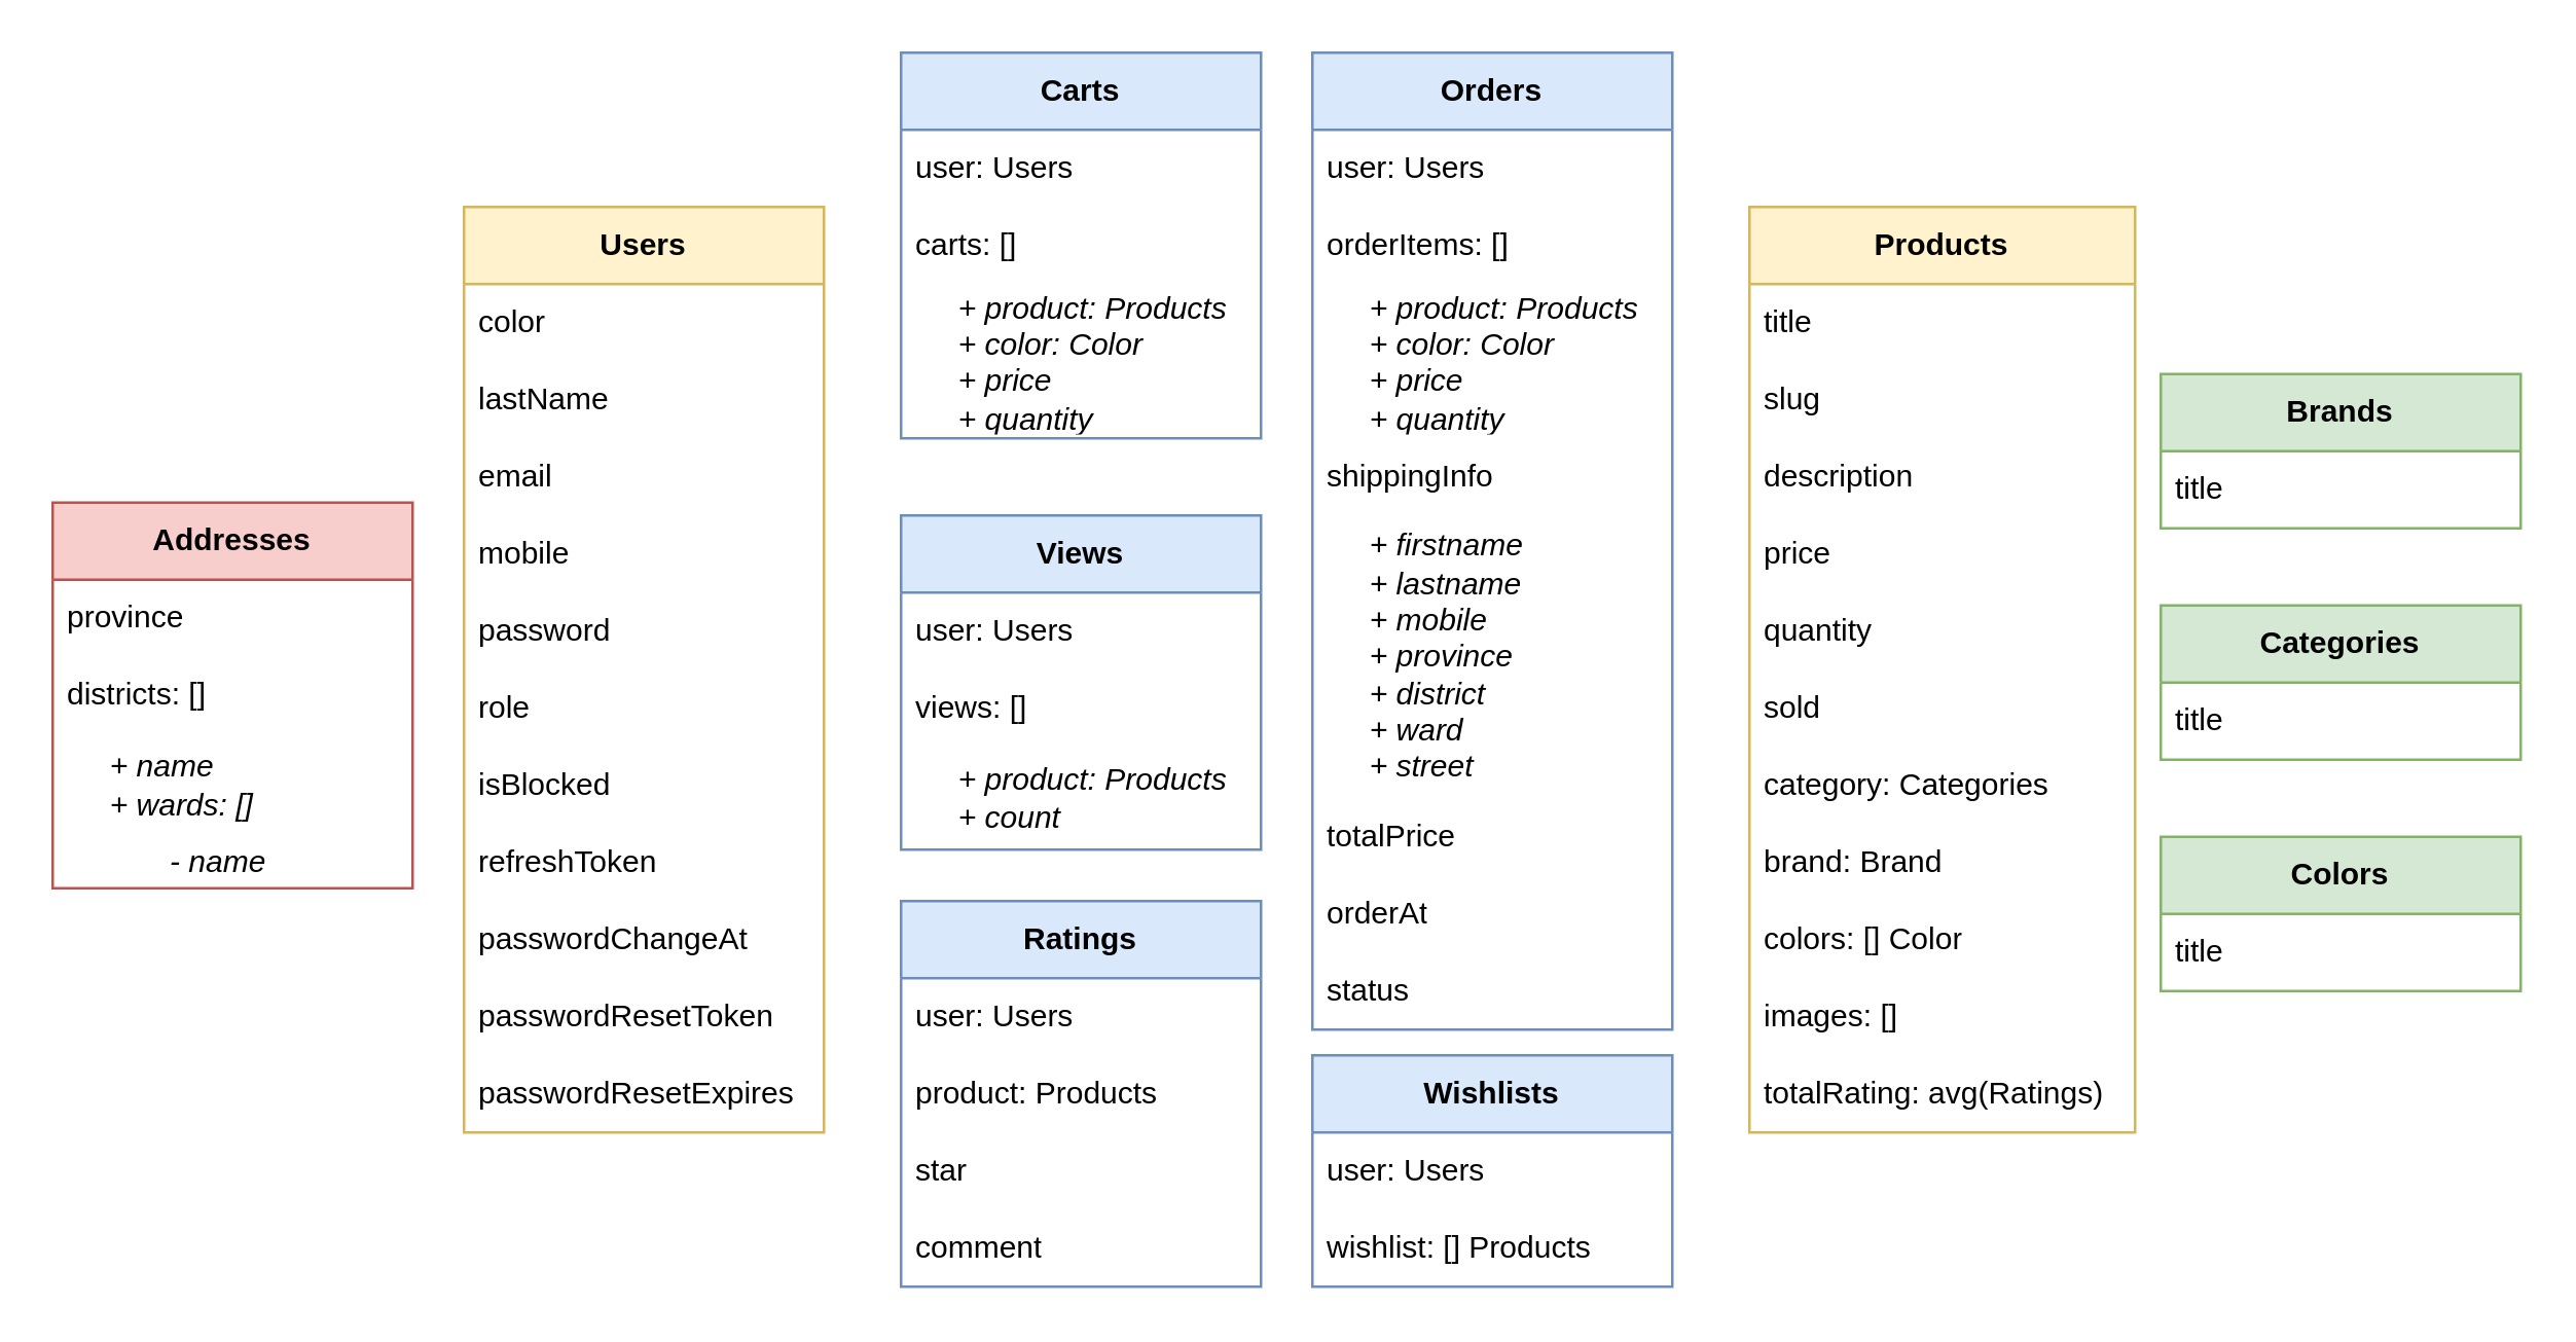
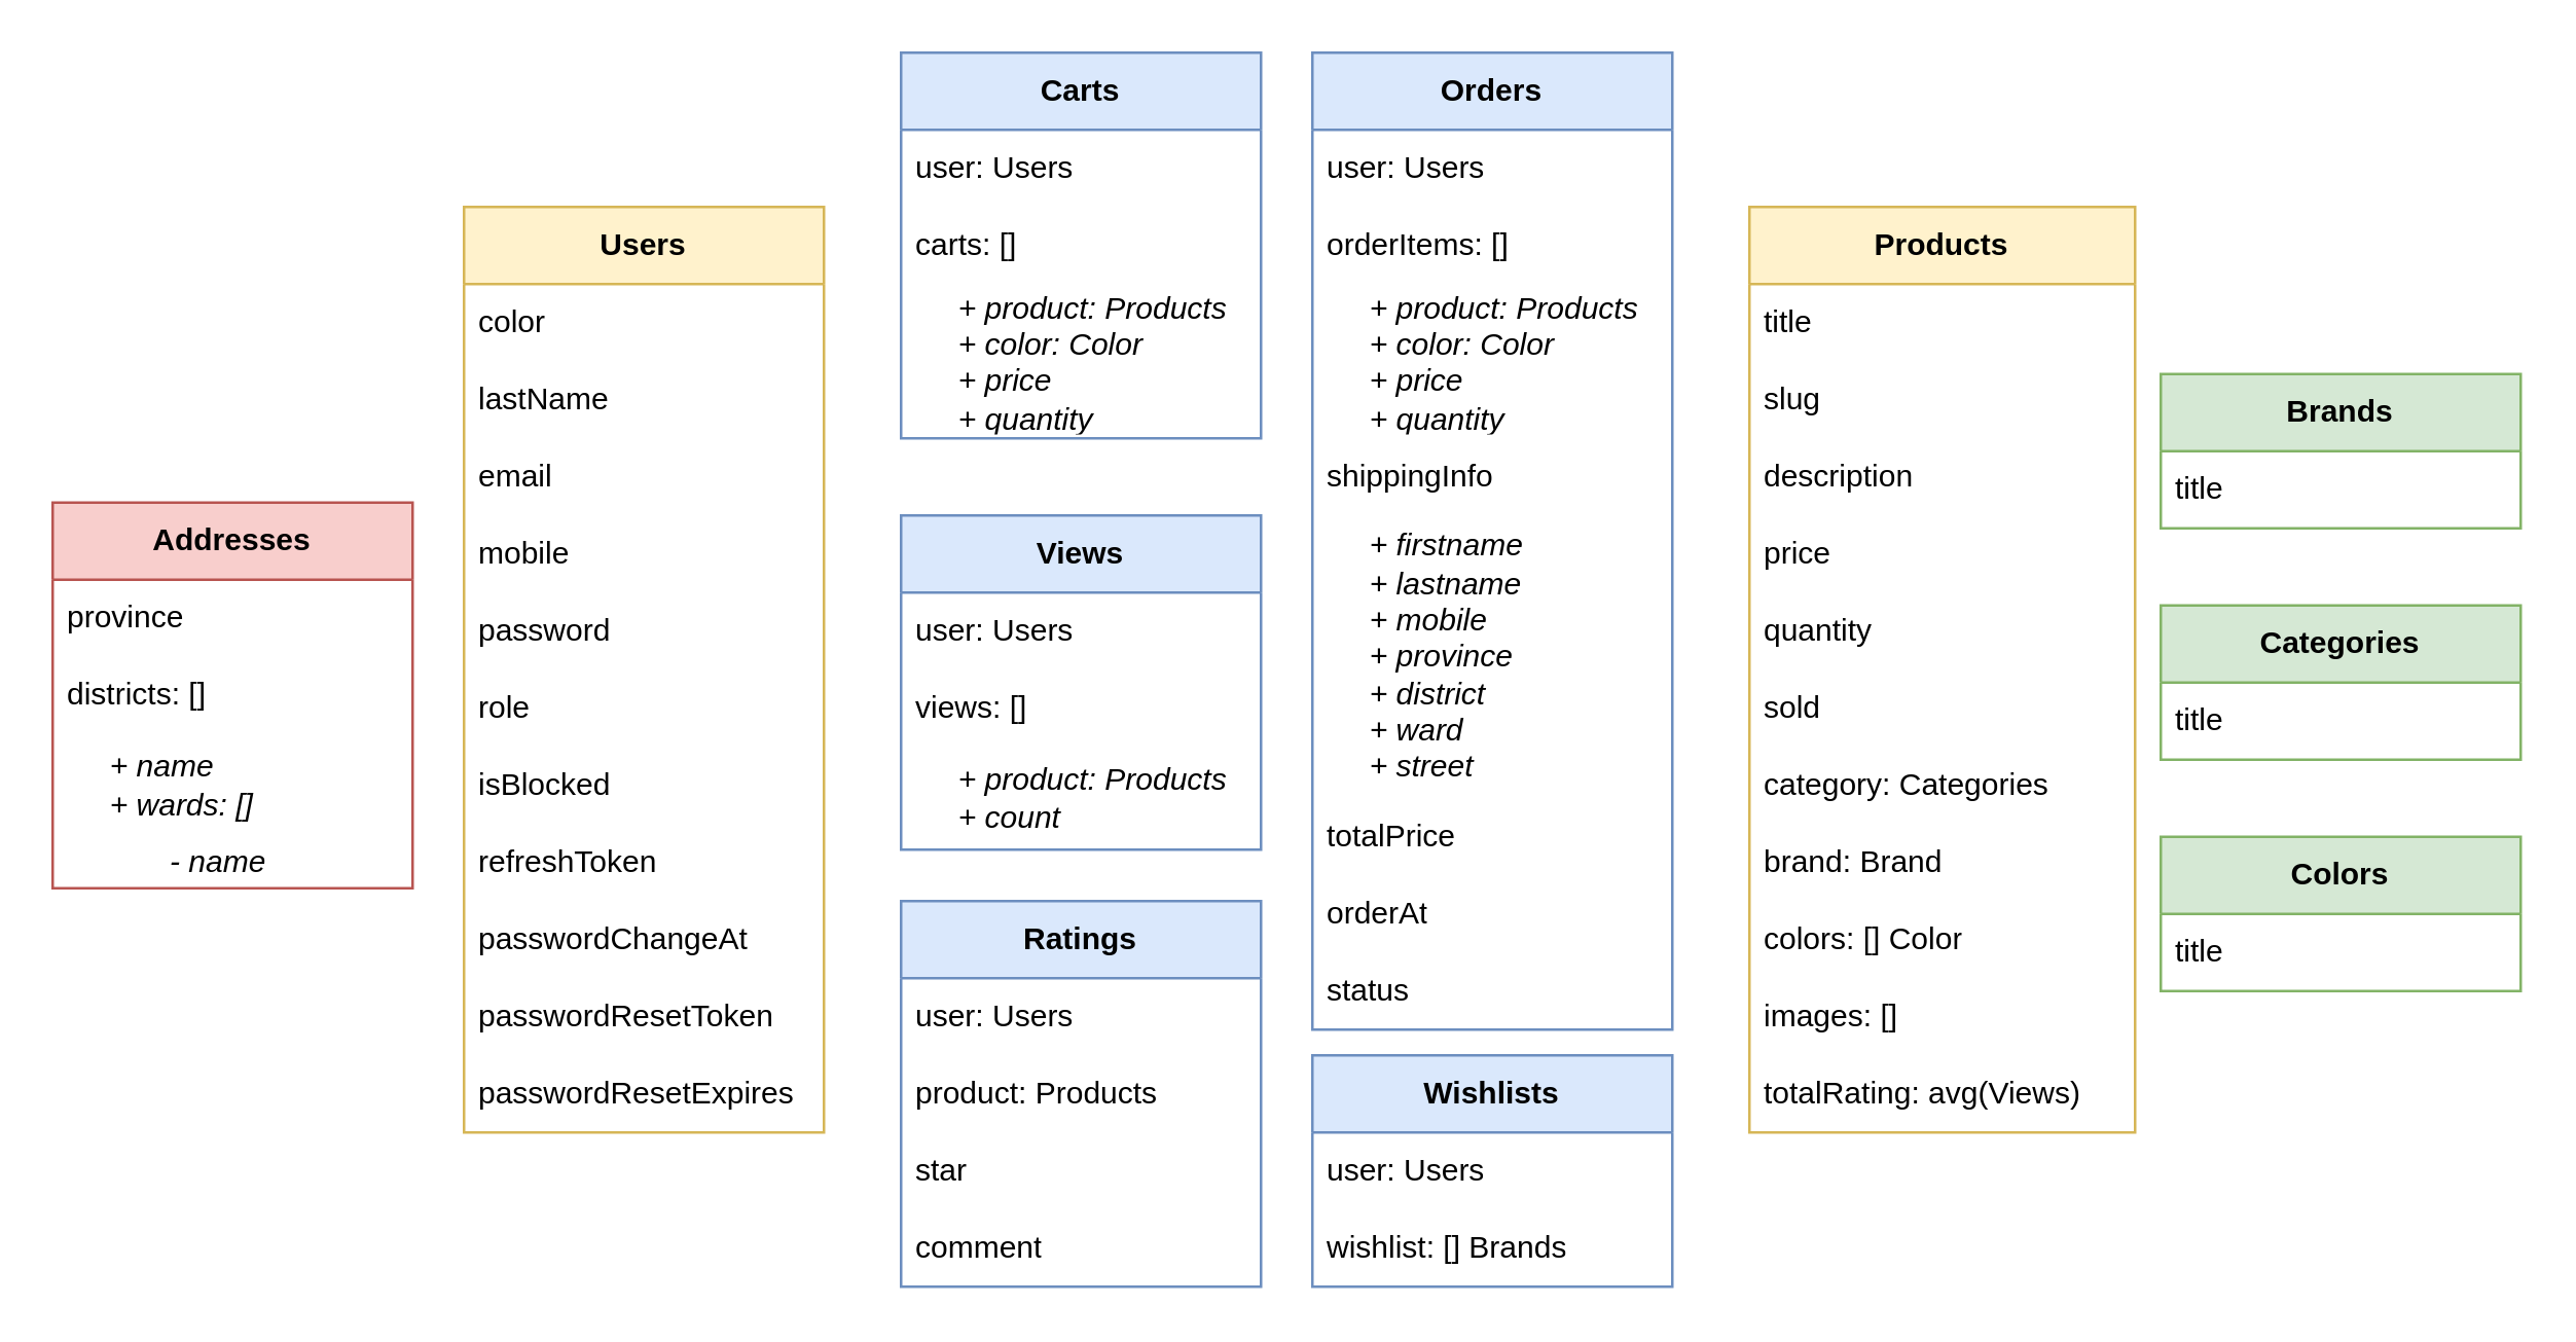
- <mxCell id="31" value="totalRating: avg(Ratings)" style="text;strokeColor=none;fillColor=none;align=left;verticalAlign=middle;spacingLeft=4;spacingRight=4;overflow=hidden;points=[[0,0.5],[1,0.5]];portConstraint=eastwest;rotatable=0;whiteSpace=wrap;html=1;" parent="20" vertex="1"><mxGeometry y="330" width="150" height="30" as="geometry" /></mxCell>
+ <mxCell id="31" value="totalRating: avg(Views)" style="text;strokeColor=none;fillColor=none;align=left;verticalAlign=middle;spacingLeft=4;spacingRight=4;overflow=hidden;points=[[0,0.5],[1,0.5]];portConstraint=eastwest;rotatable=0;whiteSpace=wrap;html=1;" parent="20" vertex="1"><mxGeometry y="330" width="150" height="30" as="geometry" /></mxCell>
- <mxCell id="4" value="wishlist: [] Products" style="text;strokeColor=none;fillColor=none;align=left;verticalAlign=middle;spacingLeft=4;spacingRight=4;overflow=hidden;points=[[0,0.5],[1,0.5]];portConstraint=eastwest;rotatable=0;whiteSpace=wrap;html=1;" parent="2" vertex="1"><mxGeometry y="60" width="140" height="30" as="geometry" /></mxCell>
+ <mxCell id="4" value="wishlist: [] Brands" style="text;strokeColor=none;fillColor=none;align=left;verticalAlign=middle;spacingLeft=4;spacingRight=4;overflow=hidden;points=[[0,0.5],[1,0.5]];portConstraint=eastwest;rotatable=0;whiteSpace=wrap;html=1;" parent="2" vertex="1"><mxGeometry y="60" width="140" height="30" as="geometry" /></mxCell>
